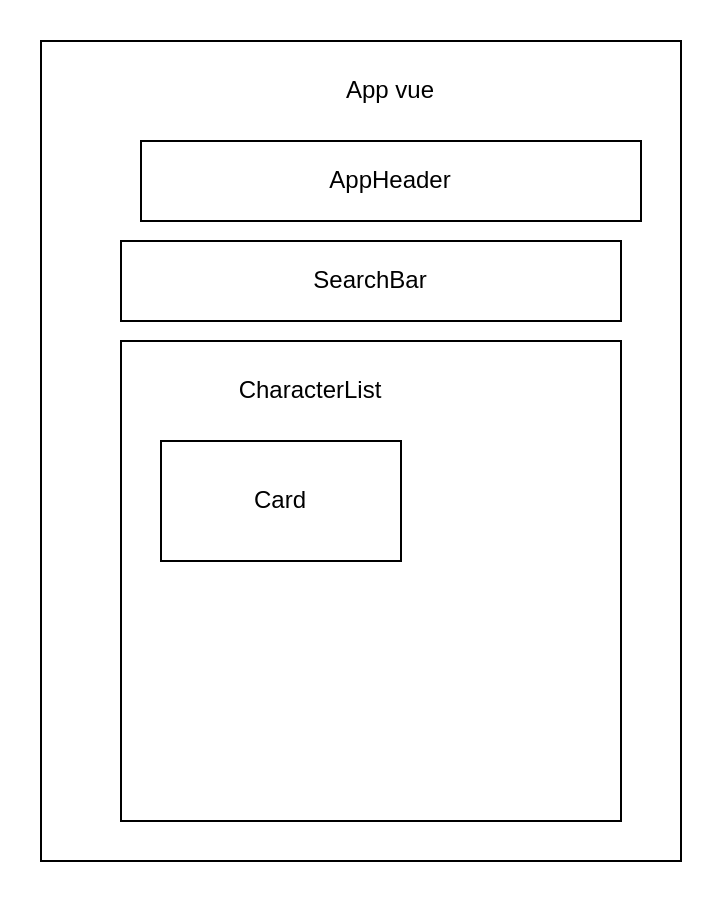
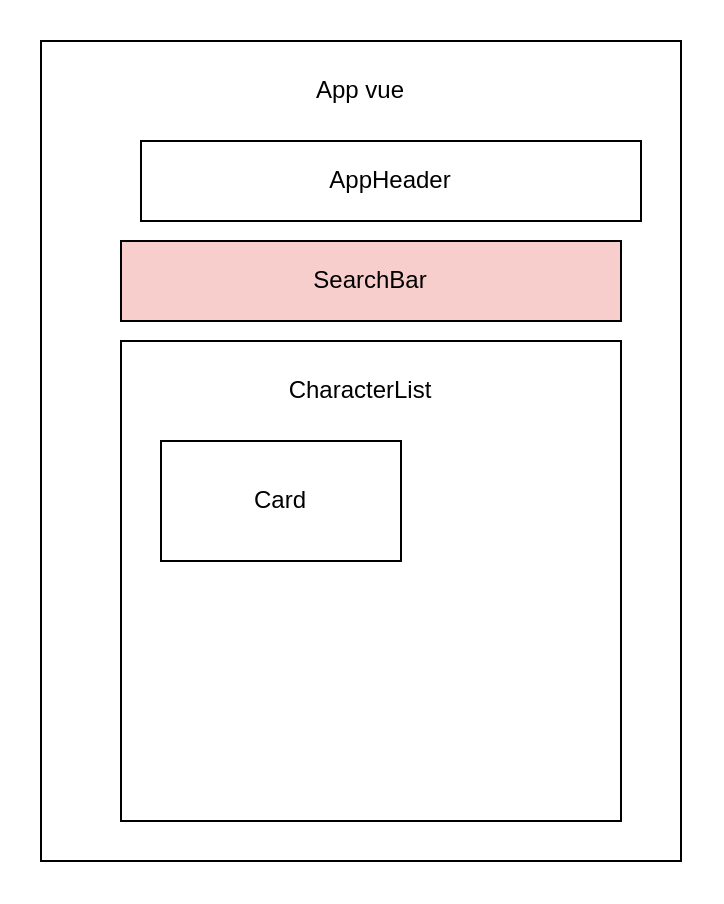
- <mxCell id="3" value="App vue" style="text;html=1;strokeColor=none;fillColor=none;align=center;verticalAlign=middle;whiteSpace=wrap;rounded=0;" vertex="1" parent="1"><mxGeometry x="165" y="30" width="60" height="30" as="geometry" /></mxCell>
+ <mxCell id="3" value="App vue" style="text;html=1;strokeColor=none;fillColor=none;align=center;verticalAlign=middle;whiteSpace=wrap;rounded=0;" vertex="1" parent="1"><mxGeometry x="150" y="30" width="60" height="30" as="geometry" /></mxCell>
- <mxCell id="7" value="SearchBar" style="rounded=0;whiteSpace=wrap;html=1;" vertex="1" parent="1"><mxGeometry x="60" y="120" width="250" height="40" as="geometry" /></mxCell>
+ <mxCell id="7" value="SearchBar" style="rounded=0;whiteSpace=wrap;html=1;fillColor=#f8cecc;" vertex="1" parent="1"><mxGeometry x="60" y="120" width="250" height="40" as="geometry" /></mxCell>
- <mxCell id="6" value="CharacterList" style="text;html=1;strokeColor=none;fillColor=none;align=center;verticalAlign=middle;whiteSpace=wrap;rounded=0;" vertex="1" parent="1"><mxGeometry x="125" y="180" width="60" height="30" as="geometry" /></mxCell>
+ <mxCell id="6" value="CharacterList" style="text;html=1;strokeColor=none;fillColor=none;align=center;verticalAlign=middle;whiteSpace=wrap;rounded=0;" vertex="1" parent="1"><mxGeometry x="150" y="180" width="60" height="30" as="geometry" /></mxCell>
